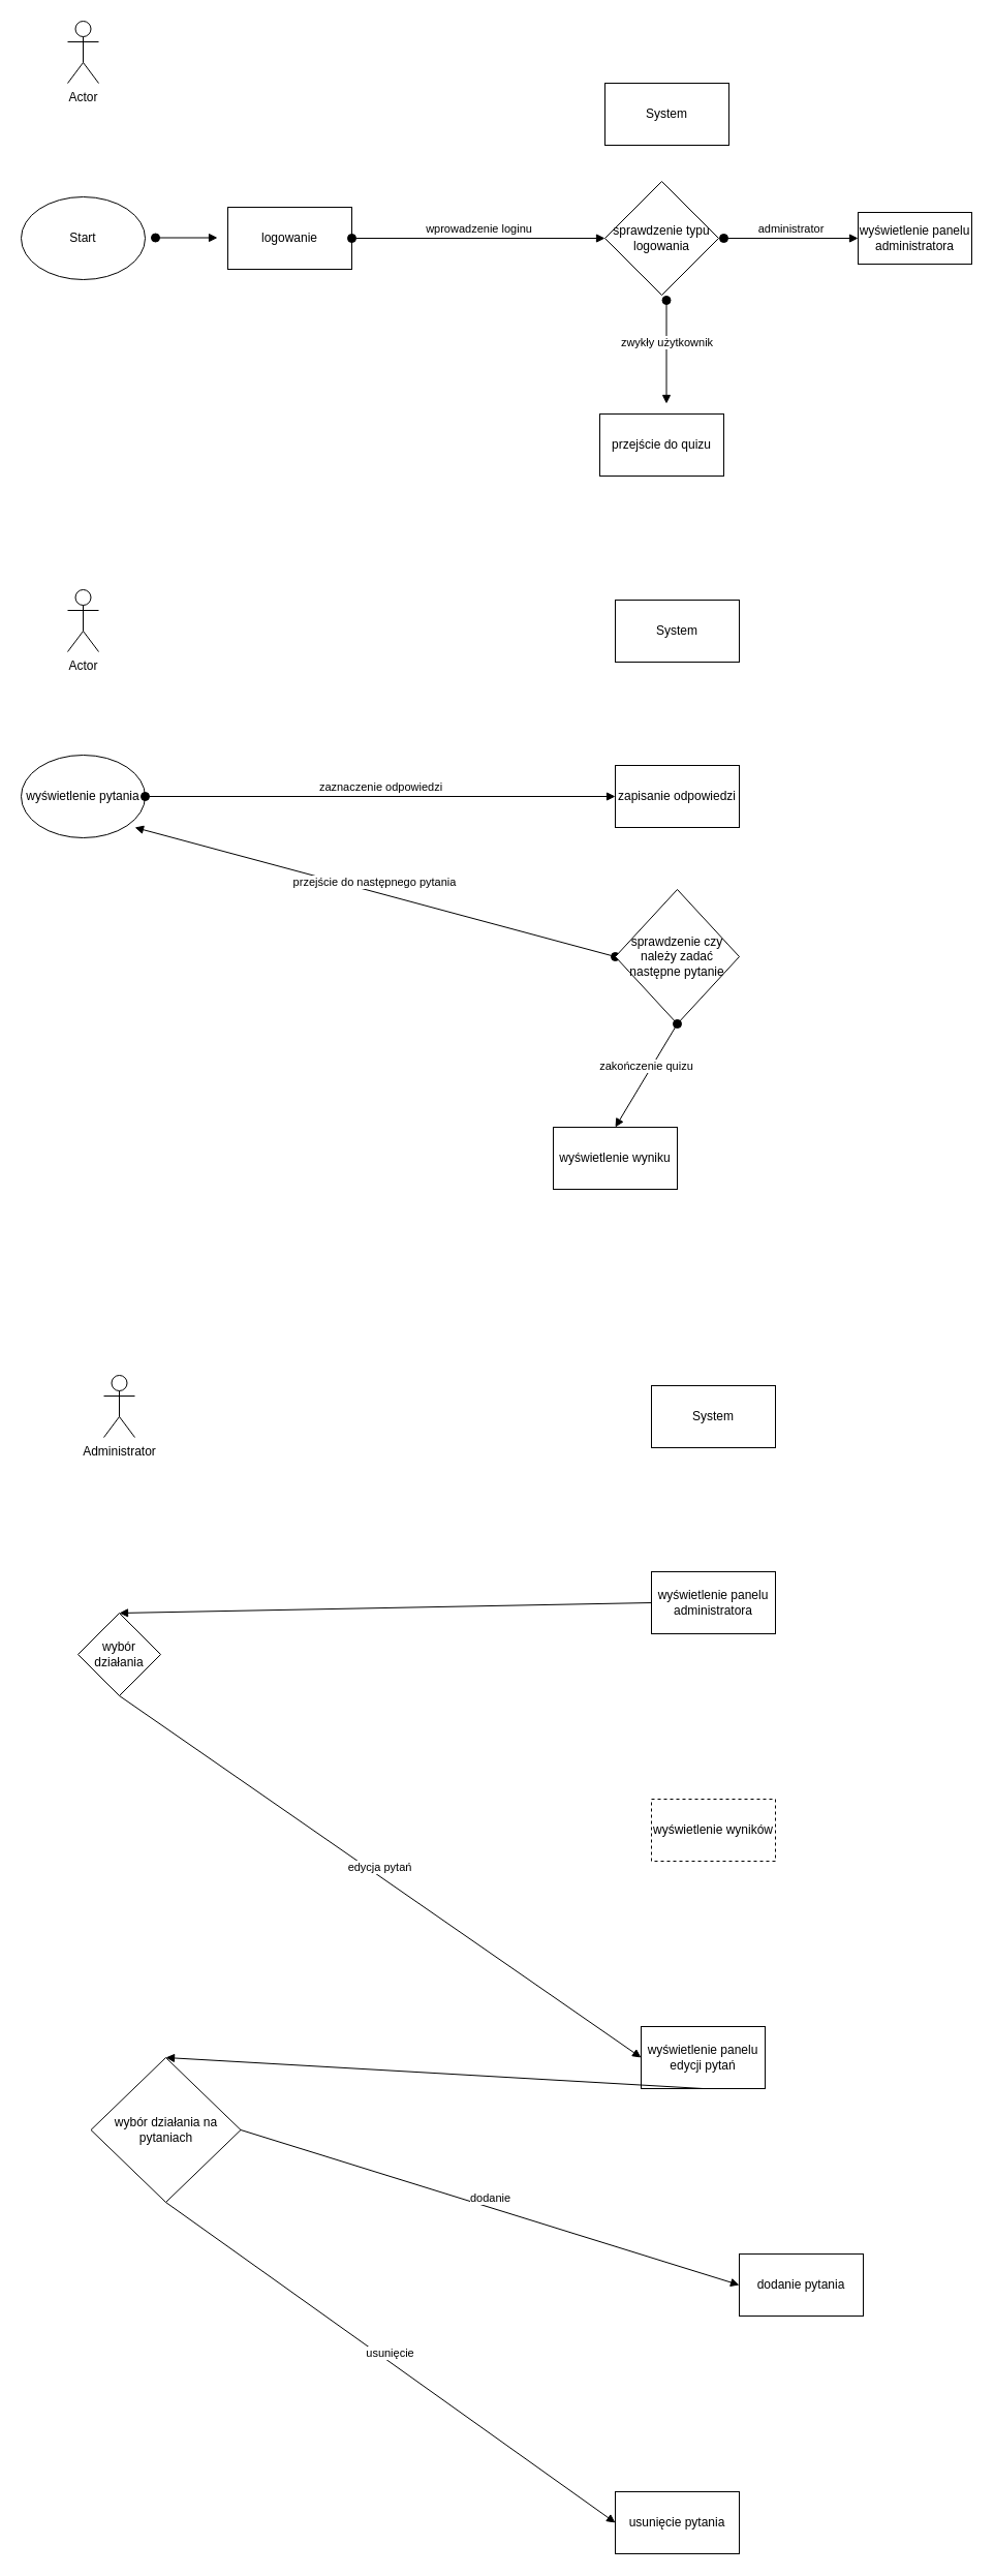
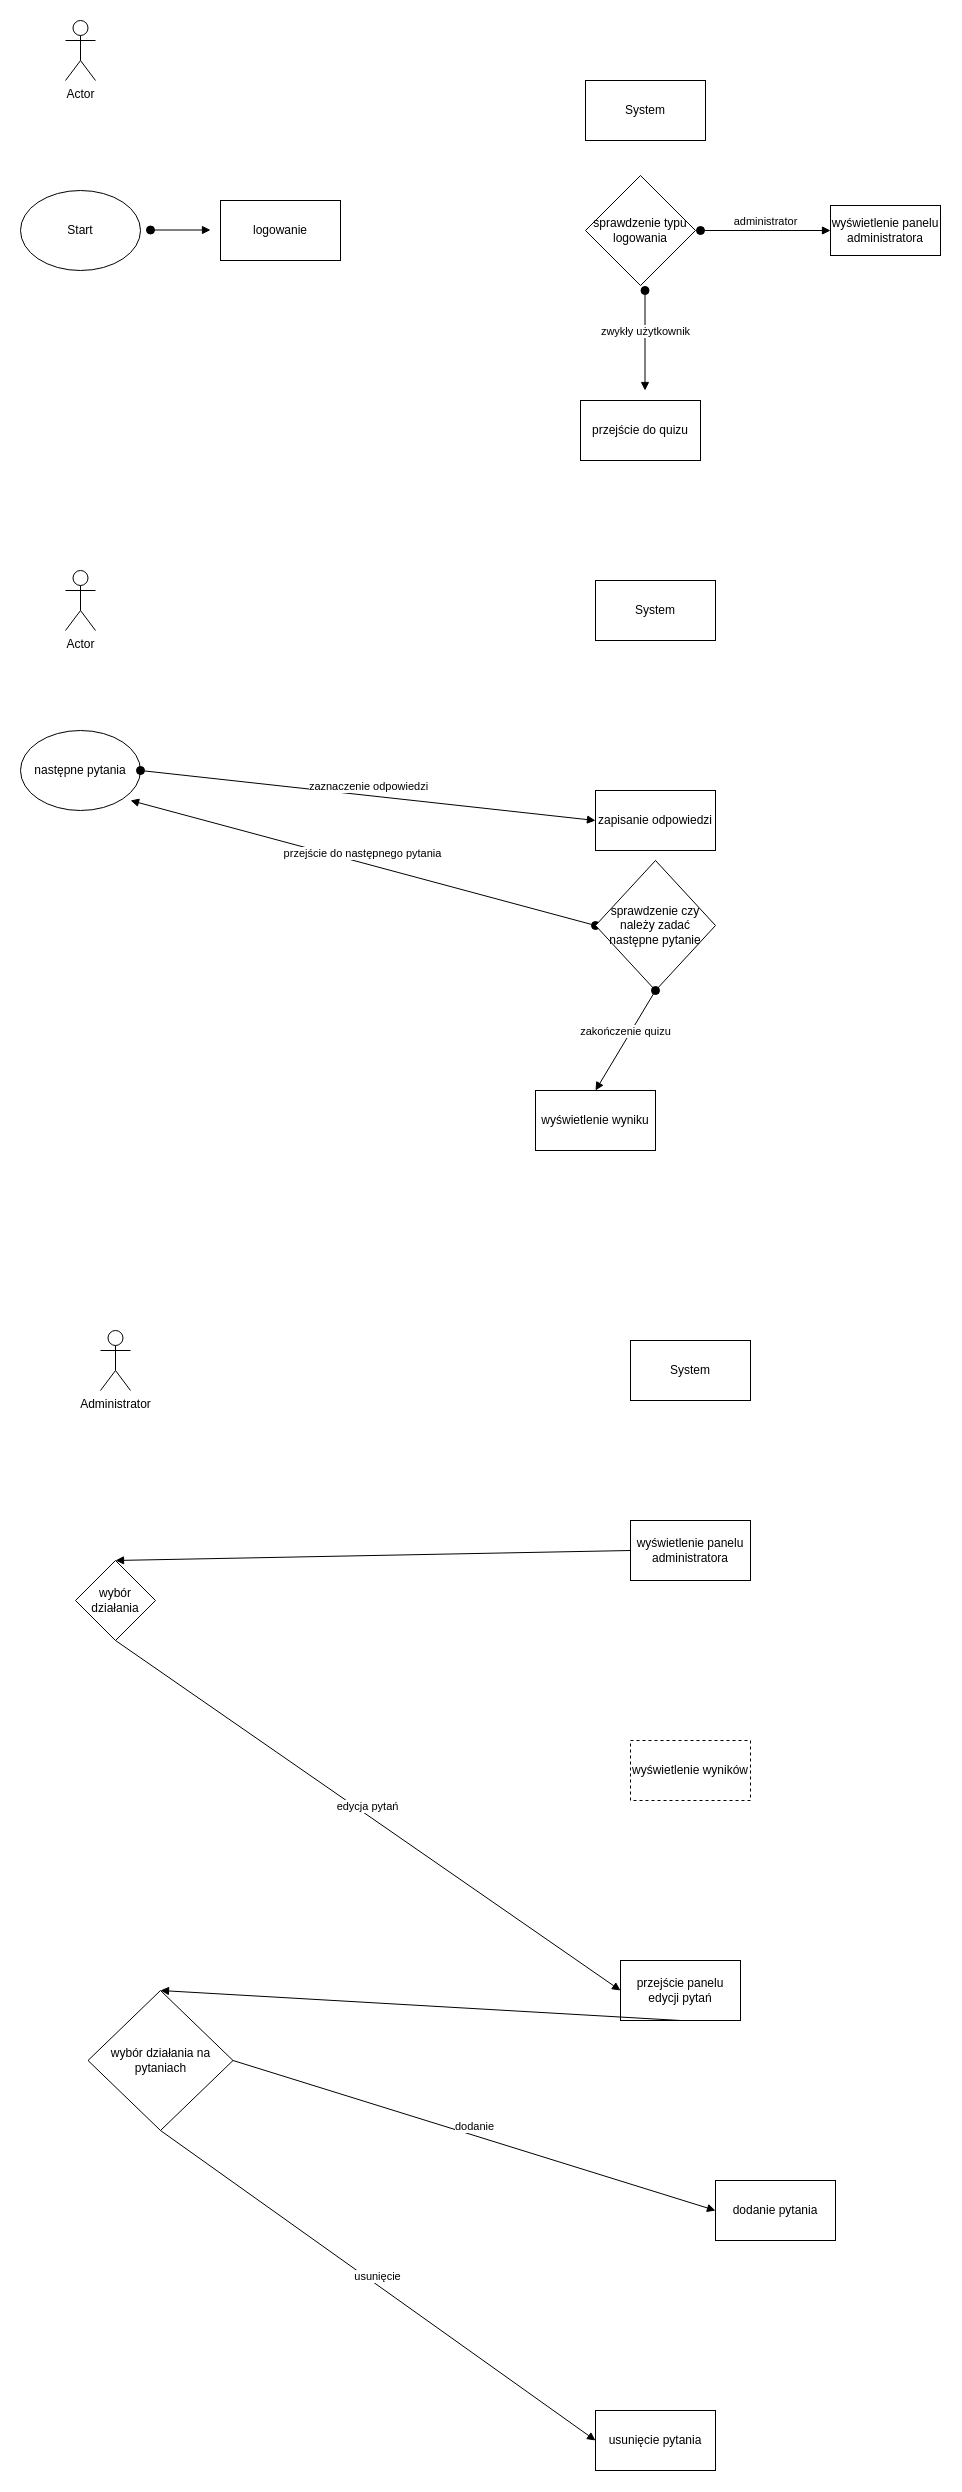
- <mxCell id="10" value="wprowadzenie loginu" style="html=1;verticalAlign=bottom;startArrow=oval;startFill=1;endArrow=block;startSize=8;curved=0;rounded=0;exitX=1;exitY=0.5;exitDx=0;exitDy=0;entryX=0;entryY=0.5;entryDx=0;entryDy=0;" parent="1" source="4" target="5" edge="1"><mxGeometry width="60" relative="1" as="geometry"><mxPoint x="420" y="229.5" as="sourcePoint" /><mxPoint x="480" y="229.5" as="targetPoint" /></mxGeometry></mxCell>
- <mxCell id="14" value="wyświetlenie pytania" style="ellipse;whiteSpace=wrap;html=1;" parent="1" vertex="1"><mxGeometry x="20" y="730" width="120" height="80" as="geometry" /></mxCell>
+ <mxCell id="14" value="następne pytania" style="ellipse;whiteSpace=wrap;html=1;" parent="1" vertex="1"><mxGeometry x="20" y="730" width="120" height="80" as="geometry" /></mxCell>
- <mxCell id="16" value="zapisanie odpowiedzi" style="rounded=0;whiteSpace=wrap;html=1;" parent="1" vertex="1"><mxGeometry x="595" y="740" width="120" height="60" as="geometry" /></mxCell>
+ <mxCell id="16" value="zapisanie odpowiedzi" style="rounded=0;whiteSpace=wrap;html=1;" parent="1" vertex="1"><mxGeometry x="595" y="790" width="120" height="60" as="geometry" /></mxCell>
- <mxCell id="28" value="wyświetlenie panelu edycji pytań" style="rounded=0;whiteSpace=wrap;html=1;" vertex="1" parent="1"><mxGeometry x="620" y="1960" width="120" height="60" as="geometry" /></mxCell>
+ <mxCell id="28" value="przejście panelu edycji pytań" style="rounded=0;whiteSpace=wrap;html=1;" vertex="1" parent="1"><mxGeometry x="620" y="1960" width="120" height="60" as="geometry" /></mxCell>
